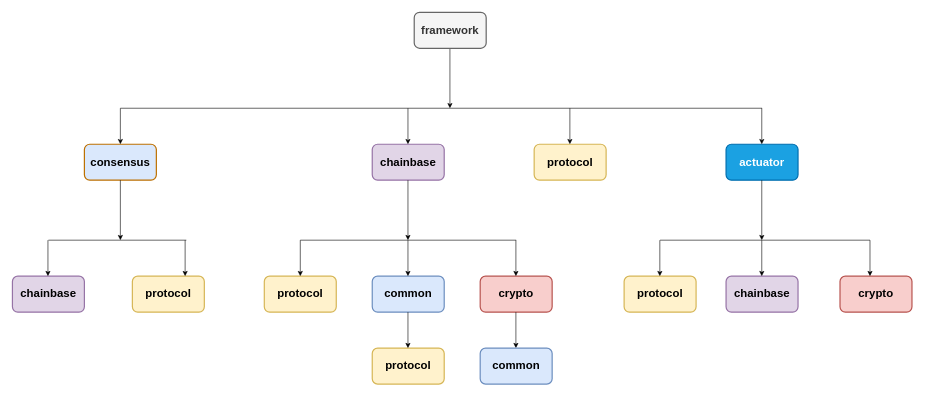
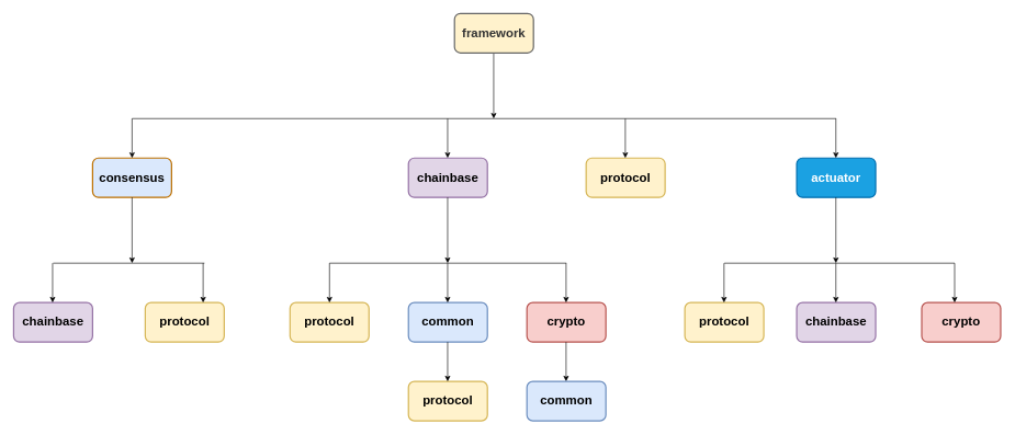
- <mxCell id="3" value="framework" style="rounded=1;whiteSpace=wrap;html=1;strokeWidth=2;fontStyle=1;fontSize=19;fillColor=#f5f5f5;fontColor=#333333;strokeColor=#666666;" vertex="1" parent="1"><mxGeometry x="690" y="20" width="120" height="60" as="geometry" /></mxCell>
+ <mxCell id="3" value="framework" style="rounded=1;whiteSpace=wrap;html=1;strokeWidth=2;fontStyle=1;fontSize=19;fillColor=#fff2cc;fontColor=#333333;strokeColor=#666666;" vertex="1" parent="1"><mxGeometry x="690" y="20" width="120" height="60" as="geometry" /></mxCell>
